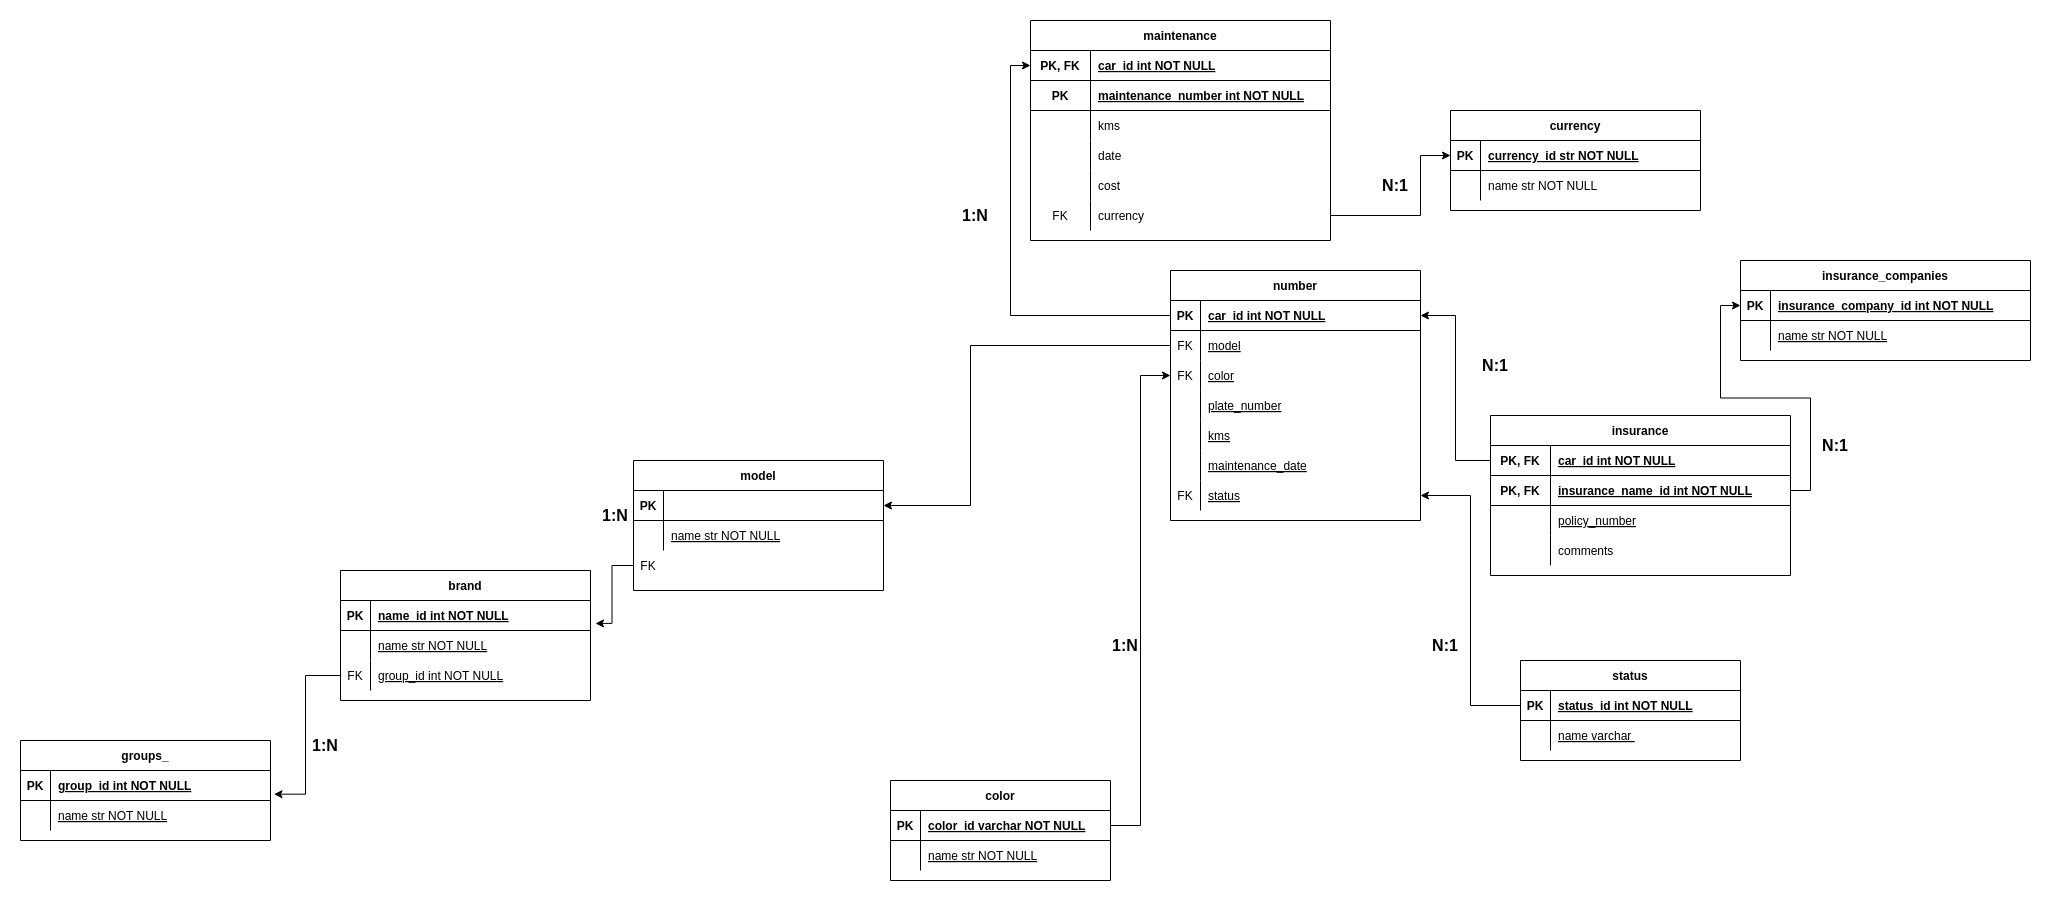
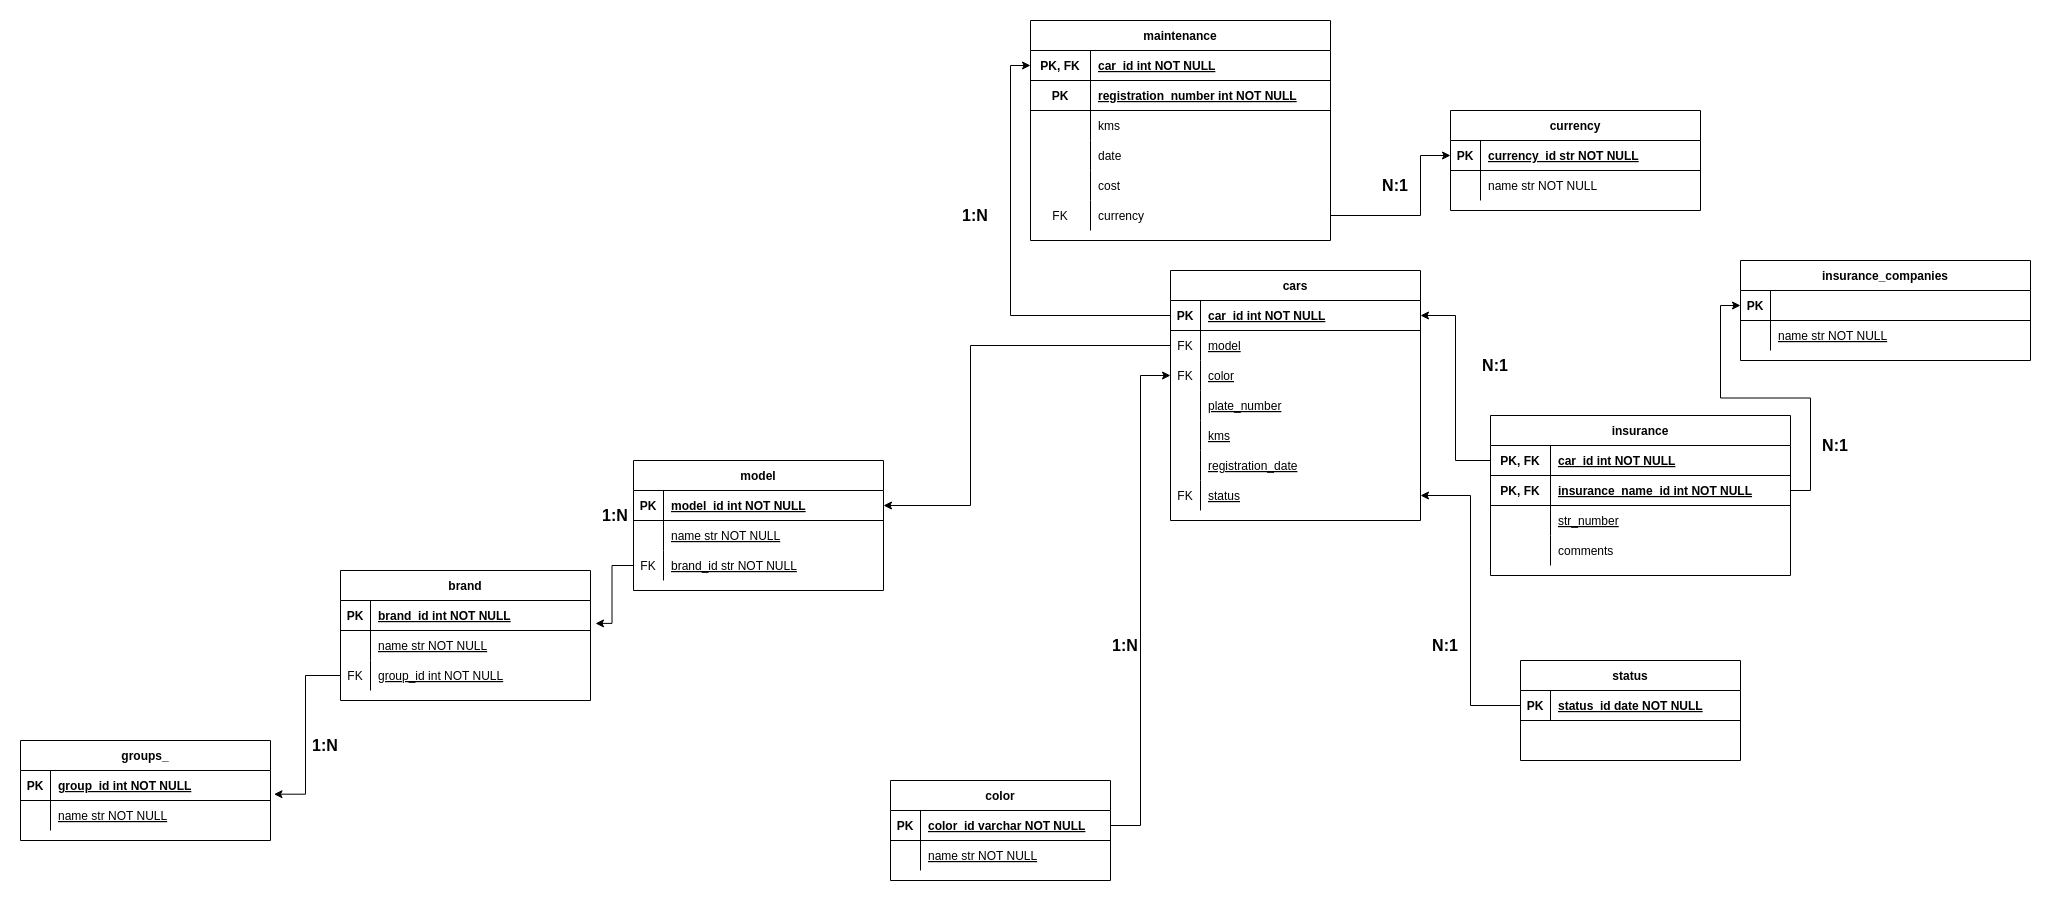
- <mxCell id="37" value="maintenance_number int NOT NULL " style="shape=partialRectangle;overflow=hidden;connectable=0;fillColor=none;top=0;left=0;bottom=0;right=0;align=left;spacingLeft=6;fontStyle=5;" vertex="1" parent="35"><mxGeometry x="60" width="240" height="30" as="geometry"><mxRectangle width="240" height="30" as="alternateBounds" /></mxGeometry></mxCell>
+ <mxCell id="37" value="registration_number int NOT NULL " style="shape=partialRectangle;overflow=hidden;connectable=0;fillColor=none;top=0;left=0;bottom=0;right=0;align=left;spacingLeft=6;fontStyle=5;" vertex="1" parent="35"><mxGeometry x="60" width="240" height="30" as="geometry"><mxRectangle width="240" height="30" as="alternateBounds" /></mxGeometry></mxCell>
- <mxCell id="9" value="number" style="shape=table;startSize=30;container=1;collapsible=1;childLayout=tableLayout;fixedRows=1;rowLines=0;fontStyle=1;align=center;resizeLast=1;" parent="1" vertex="1"><mxGeometry x="1170" y="270" width="250" height="250" as="geometry" /></mxCell>
+ <mxCell id="9" value="cars" style="shape=table;startSize=30;container=1;collapsible=1;childLayout=tableLayout;fixedRows=1;rowLines=0;fontStyle=1;align=center;resizeLast=1;" parent="1" vertex="1"><mxGeometry x="1170" y="270" width="250" height="250" as="geometry" /></mxCell>
- <mxCell id="103" value="insurance_company_id int NOT NULL " style="shape=partialRectangle;overflow=hidden;connectable=0;fillColor=none;top=0;left=0;bottom=0;right=0;align=left;spacingLeft=6;fontStyle=5;" vertex="1" parent="101"><mxGeometry x="30" width="260" height="30" as="geometry"><mxRectangle width="260" height="30" as="alternateBounds" /></mxGeometry></mxCell>
- <mxCell id="27" value="maintenance_date" style="shape=partialRectangle;overflow=hidden;connectable=0;fillColor=none;top=0;left=0;bottom=0;right=0;align=left;spacingLeft=6;fontStyle=4" vertex="1" parent="25"><mxGeometry x="30" width="220" height="30" as="geometry"><mxRectangle width="220" height="30" as="alternateBounds" /></mxGeometry></mxCell>
+ <mxCell id="27" value="registration_date" style="shape=partialRectangle;overflow=hidden;connectable=0;fillColor=none;top=0;left=0;bottom=0;right=0;align=left;spacingLeft=6;fontStyle=4" vertex="1" parent="25"><mxGeometry x="30" width="220" height="30" as="geometry"><mxRectangle width="220" height="30" as="alternateBounds" /></mxGeometry></mxCell>
+ <mxCell id="53" value="model_id int NOT NULL " style="shape=partialRectangle;overflow=hidden;connectable=0;fillColor=none;top=0;left=0;bottom=0;right=0;align=left;spacingLeft=6;fontStyle=5;" vertex="1" parent="51"><mxGeometry x="30" width="220" height="30" as="geometry"><mxRectangle width="220" height="30" as="alternateBounds" /></mxGeometry></mxCell>
- <mxCell id="96" value="policy_number" style="shape=partialRectangle;overflow=hidden;connectable=0;fillColor=none;top=0;left=0;bottom=0;right=0;align=left;spacingLeft=6;fontStyle=4" vertex="1" parent="94"><mxGeometry x="60" width="240" height="30" as="geometry"><mxRectangle width="240" height="30" as="alternateBounds" /></mxGeometry></mxCell>
+ <mxCell id="96" value="str_number" style="shape=partialRectangle;overflow=hidden;connectable=0;fillColor=none;top=0;left=0;bottom=0;right=0;align=left;spacingLeft=6;fontStyle=4" vertex="1" parent="94"><mxGeometry x="60" width="240" height="30" as="geometry"><mxRectangle width="240" height="30" as="alternateBounds" /></mxGeometry></mxCell>
+ <mxCell id="59" value="brand_id str NOT NULL" style="shape=partialRectangle;overflow=hidden;connectable=0;fillColor=none;top=0;left=0;bottom=0;right=0;align=left;spacingLeft=6;fontStyle=4" vertex="1" parent="57"><mxGeometry x="30" width="220" height="30" as="geometry"><mxRectangle width="220" height="30" as="alternateBounds" /></mxGeometry></mxCell>
- <mxCell id="63" value="name_id int NOT NULL " style="shape=partialRectangle;overflow=hidden;connectable=0;fillColor=none;top=0;left=0;bottom=0;right=0;align=left;spacingLeft=6;fontStyle=5;" vertex="1" parent="61"><mxGeometry x="30" width="220" height="30" as="geometry"><mxRectangle width="220" height="30" as="alternateBounds" /></mxGeometry></mxCell>
+ <mxCell id="63" value="brand_id int NOT NULL " style="shape=partialRectangle;overflow=hidden;connectable=0;fillColor=none;top=0;left=0;bottom=0;right=0;align=left;spacingLeft=6;fontStyle=5;" vertex="1" parent="61"><mxGeometry x="30" width="220" height="30" as="geometry"><mxRectangle width="220" height="30" as="alternateBounds" /></mxGeometry></mxCell>
- <mxCell id="119" value="status_id int NOT NULL " style="shape=partialRectangle;overflow=hidden;connectable=0;fillColor=none;top=0;left=0;bottom=0;right=0;align=left;spacingLeft=6;fontStyle=5;" vertex="1" parent="117"><mxGeometry x="30" width="190" height="30" as="geometry"><mxRectangle width="190" height="30" as="alternateBounds" /></mxGeometry></mxCell>
+ <mxCell id="119" value="status_id date NOT NULL " style="shape=partialRectangle;overflow=hidden;connectable=0;fillColor=none;top=0;left=0;bottom=0;right=0;align=left;spacingLeft=6;fontStyle=5;" vertex="1" parent="117"><mxGeometry x="30" width="190" height="30" as="geometry"><mxRectangle width="190" height="30" as="alternateBounds" /></mxGeometry></mxCell>
- <mxCell id="122" value="name varchar " style="shape=partialRectangle;overflow=hidden;connectable=0;fillColor=none;top=0;left=0;bottom=0;right=0;align=left;spacingLeft=6;fontStyle=4" vertex="1" parent="120"><mxGeometry x="30" width="190" height="30" as="geometry"><mxRectangle width="190" height="30" as="alternateBounds" /></mxGeometry></mxCell>
